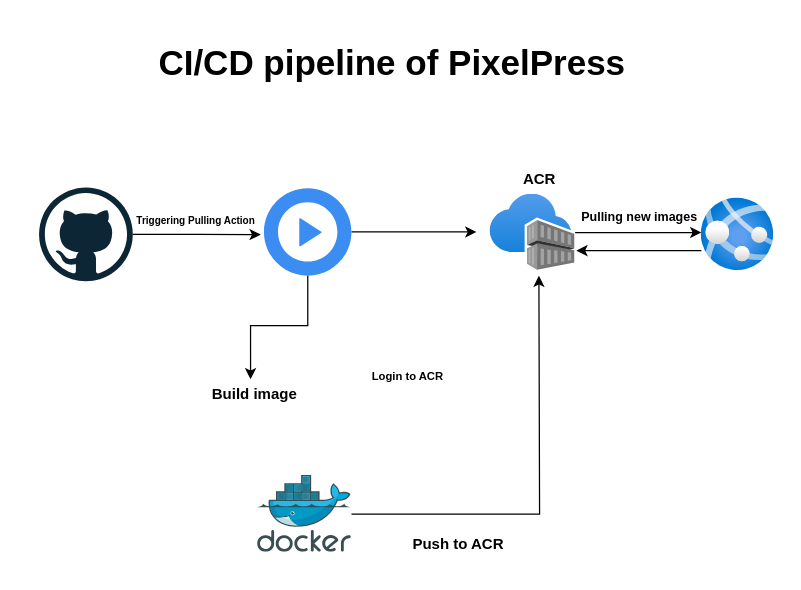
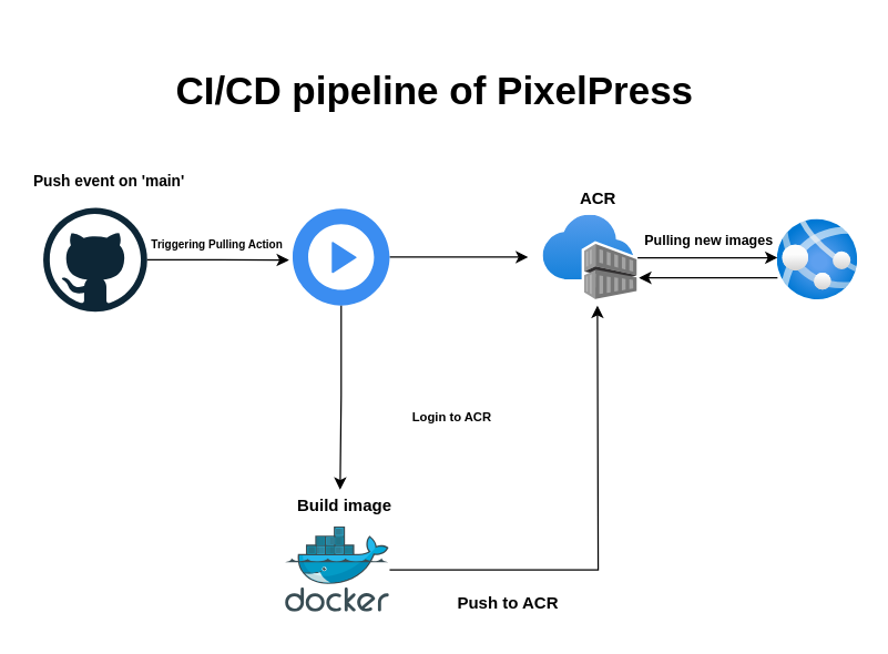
- <mxCell id="21" value="&lt;font size=&quot;1&quot; style=&quot;&quot;&gt;&lt;b style=&quot;font-size: 28px;&quot;&gt;CI/CD pipeline of PixelPress&lt;/b&gt;&lt;/font&gt;" style="text;html=1;align=center;verticalAlign=middle;whiteSpace=wrap;rounded=0;" vertex="1" parent="1"><mxGeometry x="90.75" y="5" width="445" height="90" as="geometry" /></mxCell>
+ <mxCell id="21" value="&lt;font size=&quot;1&quot; style=&quot;&quot;&gt;&lt;b style=&quot;font-size: 28px;&quot;&gt;CI/CD pipeline of PixelPress&lt;/b&gt;&lt;/font&gt;" style="text;html=1;align=center;verticalAlign=middle;whiteSpace=wrap;rounded=0;" vertex="1" parent="1"><mxGeometry x="90.75" y="20" width="445" height="90" as="geometry" /></mxCell>
+ <mxCell id="3" value="&lt;font style=&quot;font-size: 11px;&quot;&gt;P&lt;/font&gt;&lt;span style=&quot;font-size: 11px; background-color: initial;&quot;&gt;ush event on '&lt;/span&gt;&lt;span style=&quot;font-size: 11px; background-color: initial;&quot;&gt;main'&lt;/span&gt;" style="text;html=1;align=center;verticalAlign=middle;whiteSpace=wrap;rounded=0;fontStyle=1" vertex="1" parent="1"><mxGeometry x="20" y="120" width="116.5" height="20" as="geometry" /></mxCell>
- <mxCell id="12" value="Build image" style="text;html=1;align=center;verticalAlign=middle;whiteSpace=wrap;rounded=0;fontStyle=1" vertex="1" parent="1"><mxGeometry x="165.75" y="300" width="75" height="30" as="geometry" /></mxCell>
+ <mxCell id="12" value="Build image" style="text;html=1;align=center;verticalAlign=middle;whiteSpace=wrap;rounded=0;fontStyle=1" vertex="1" parent="1"><mxGeometry x="210.75" y="350" width="75" height="30" as="geometry" /></mxCell>
